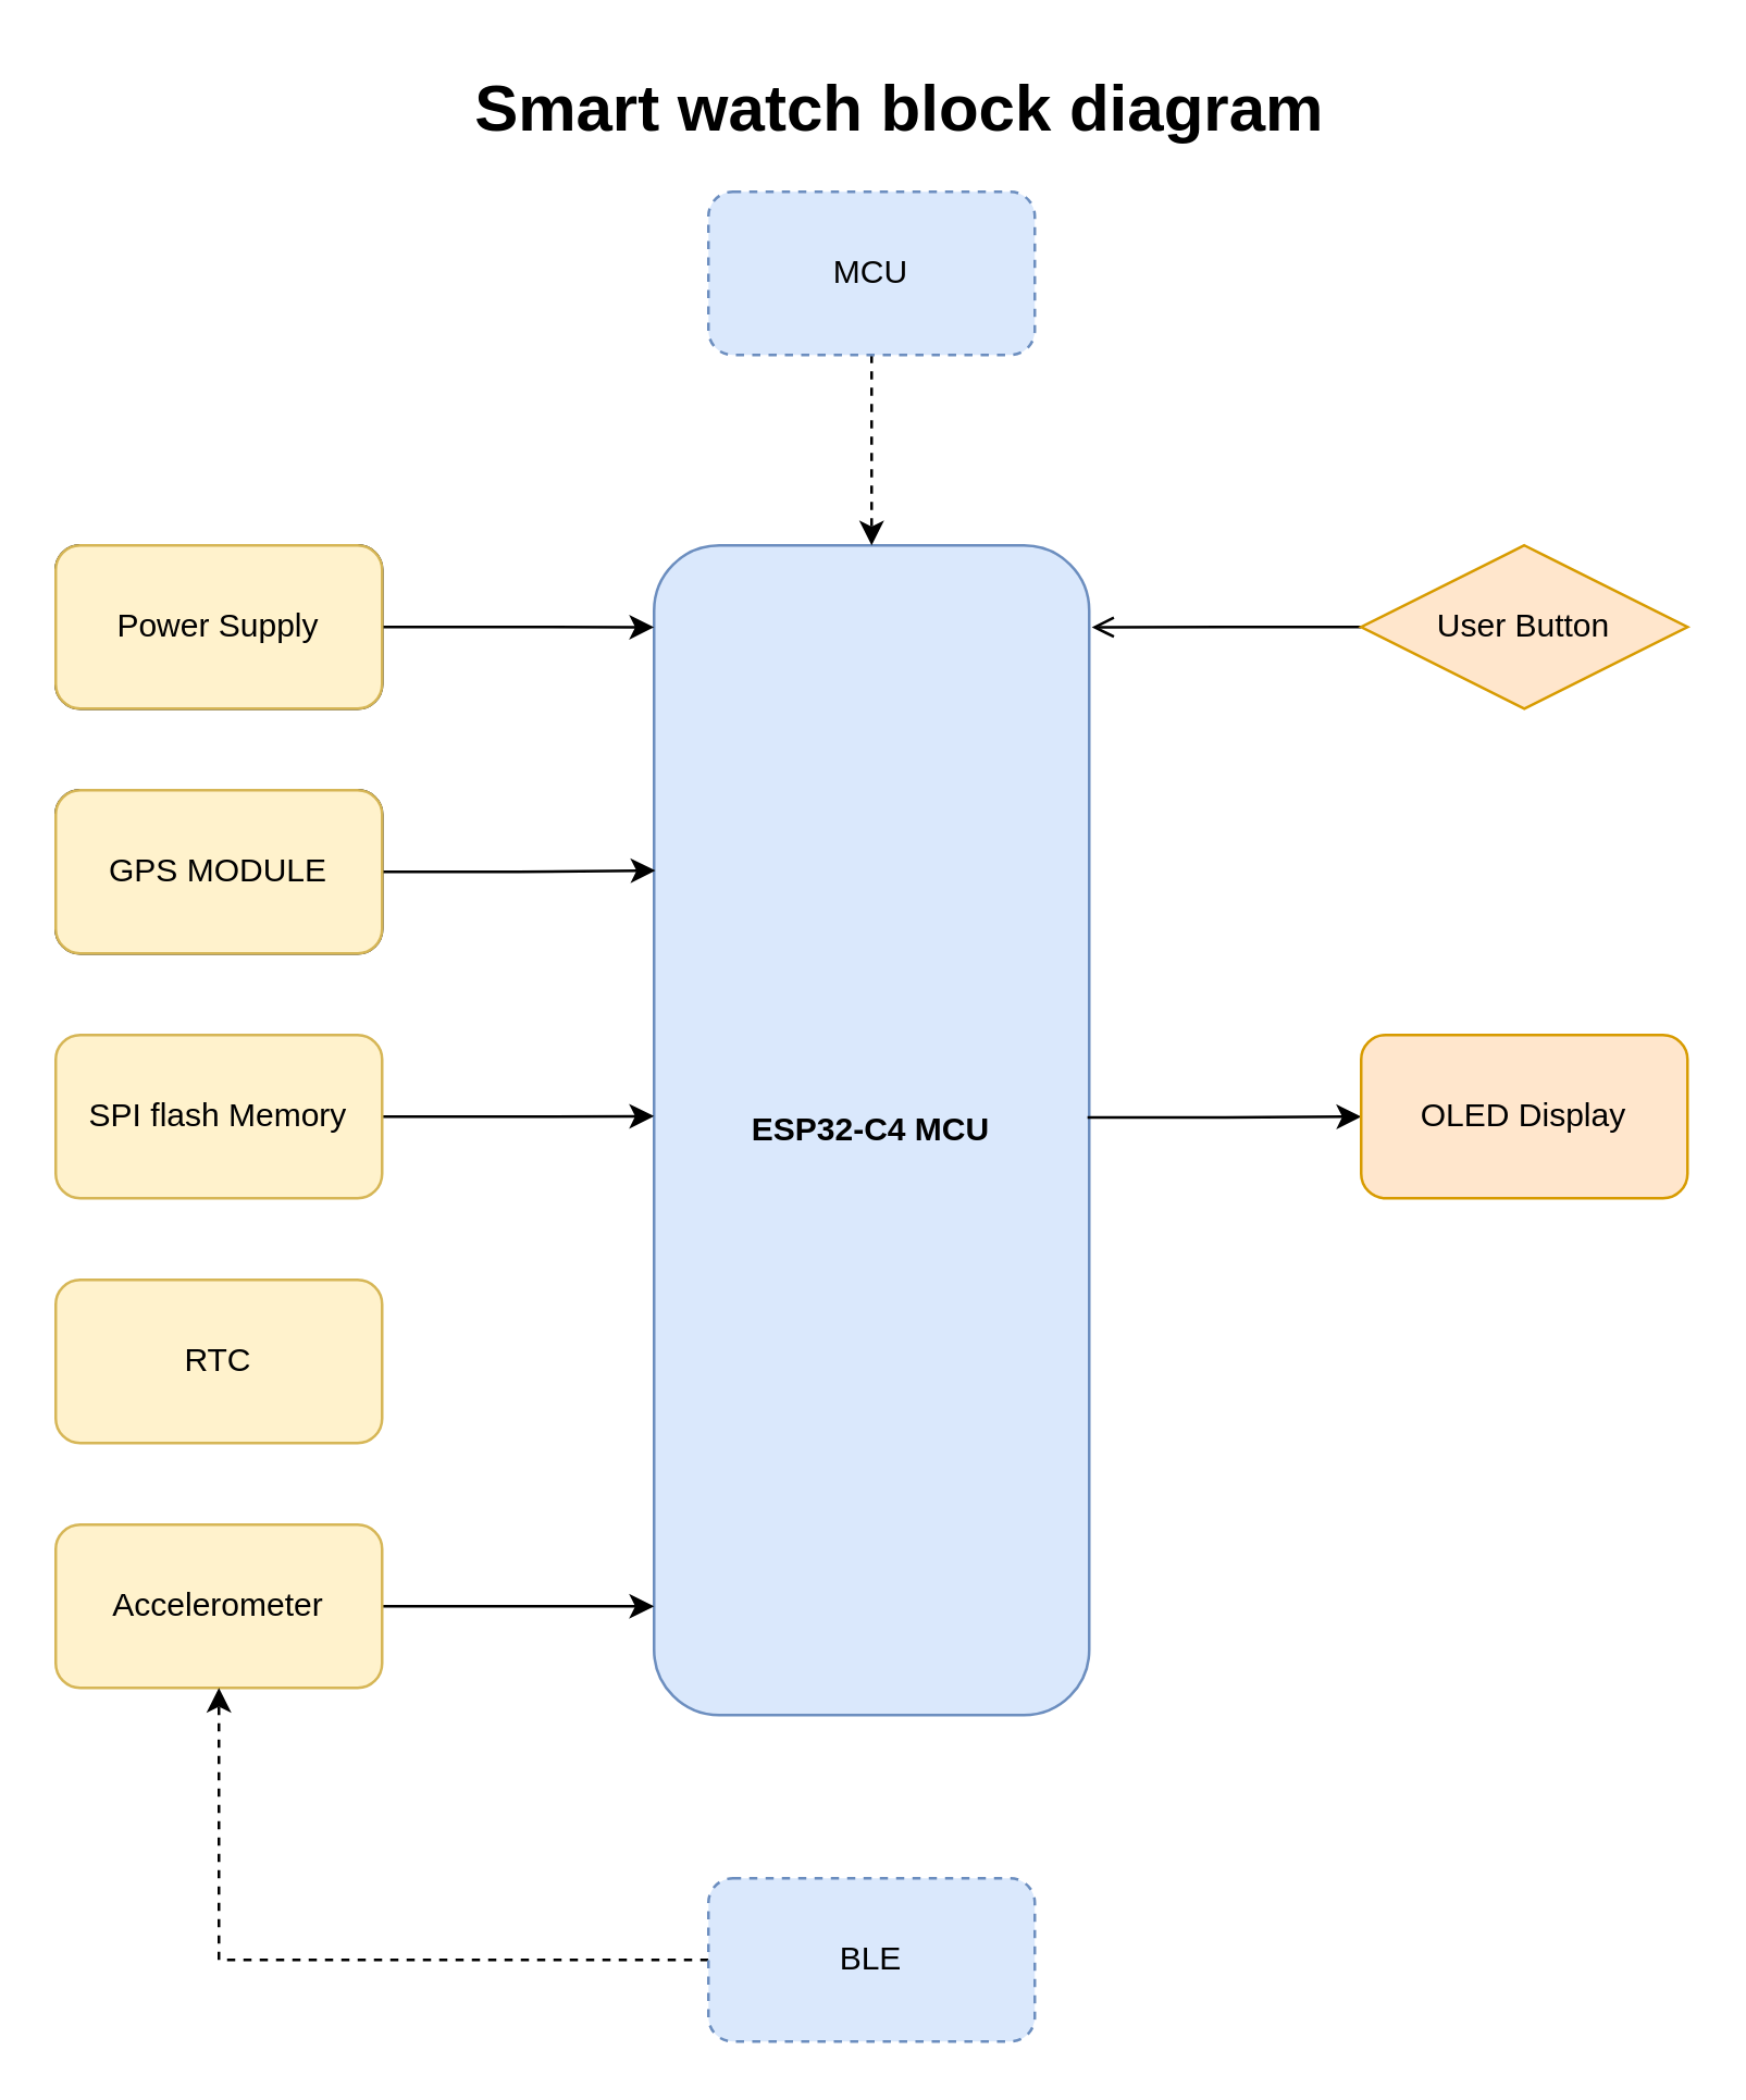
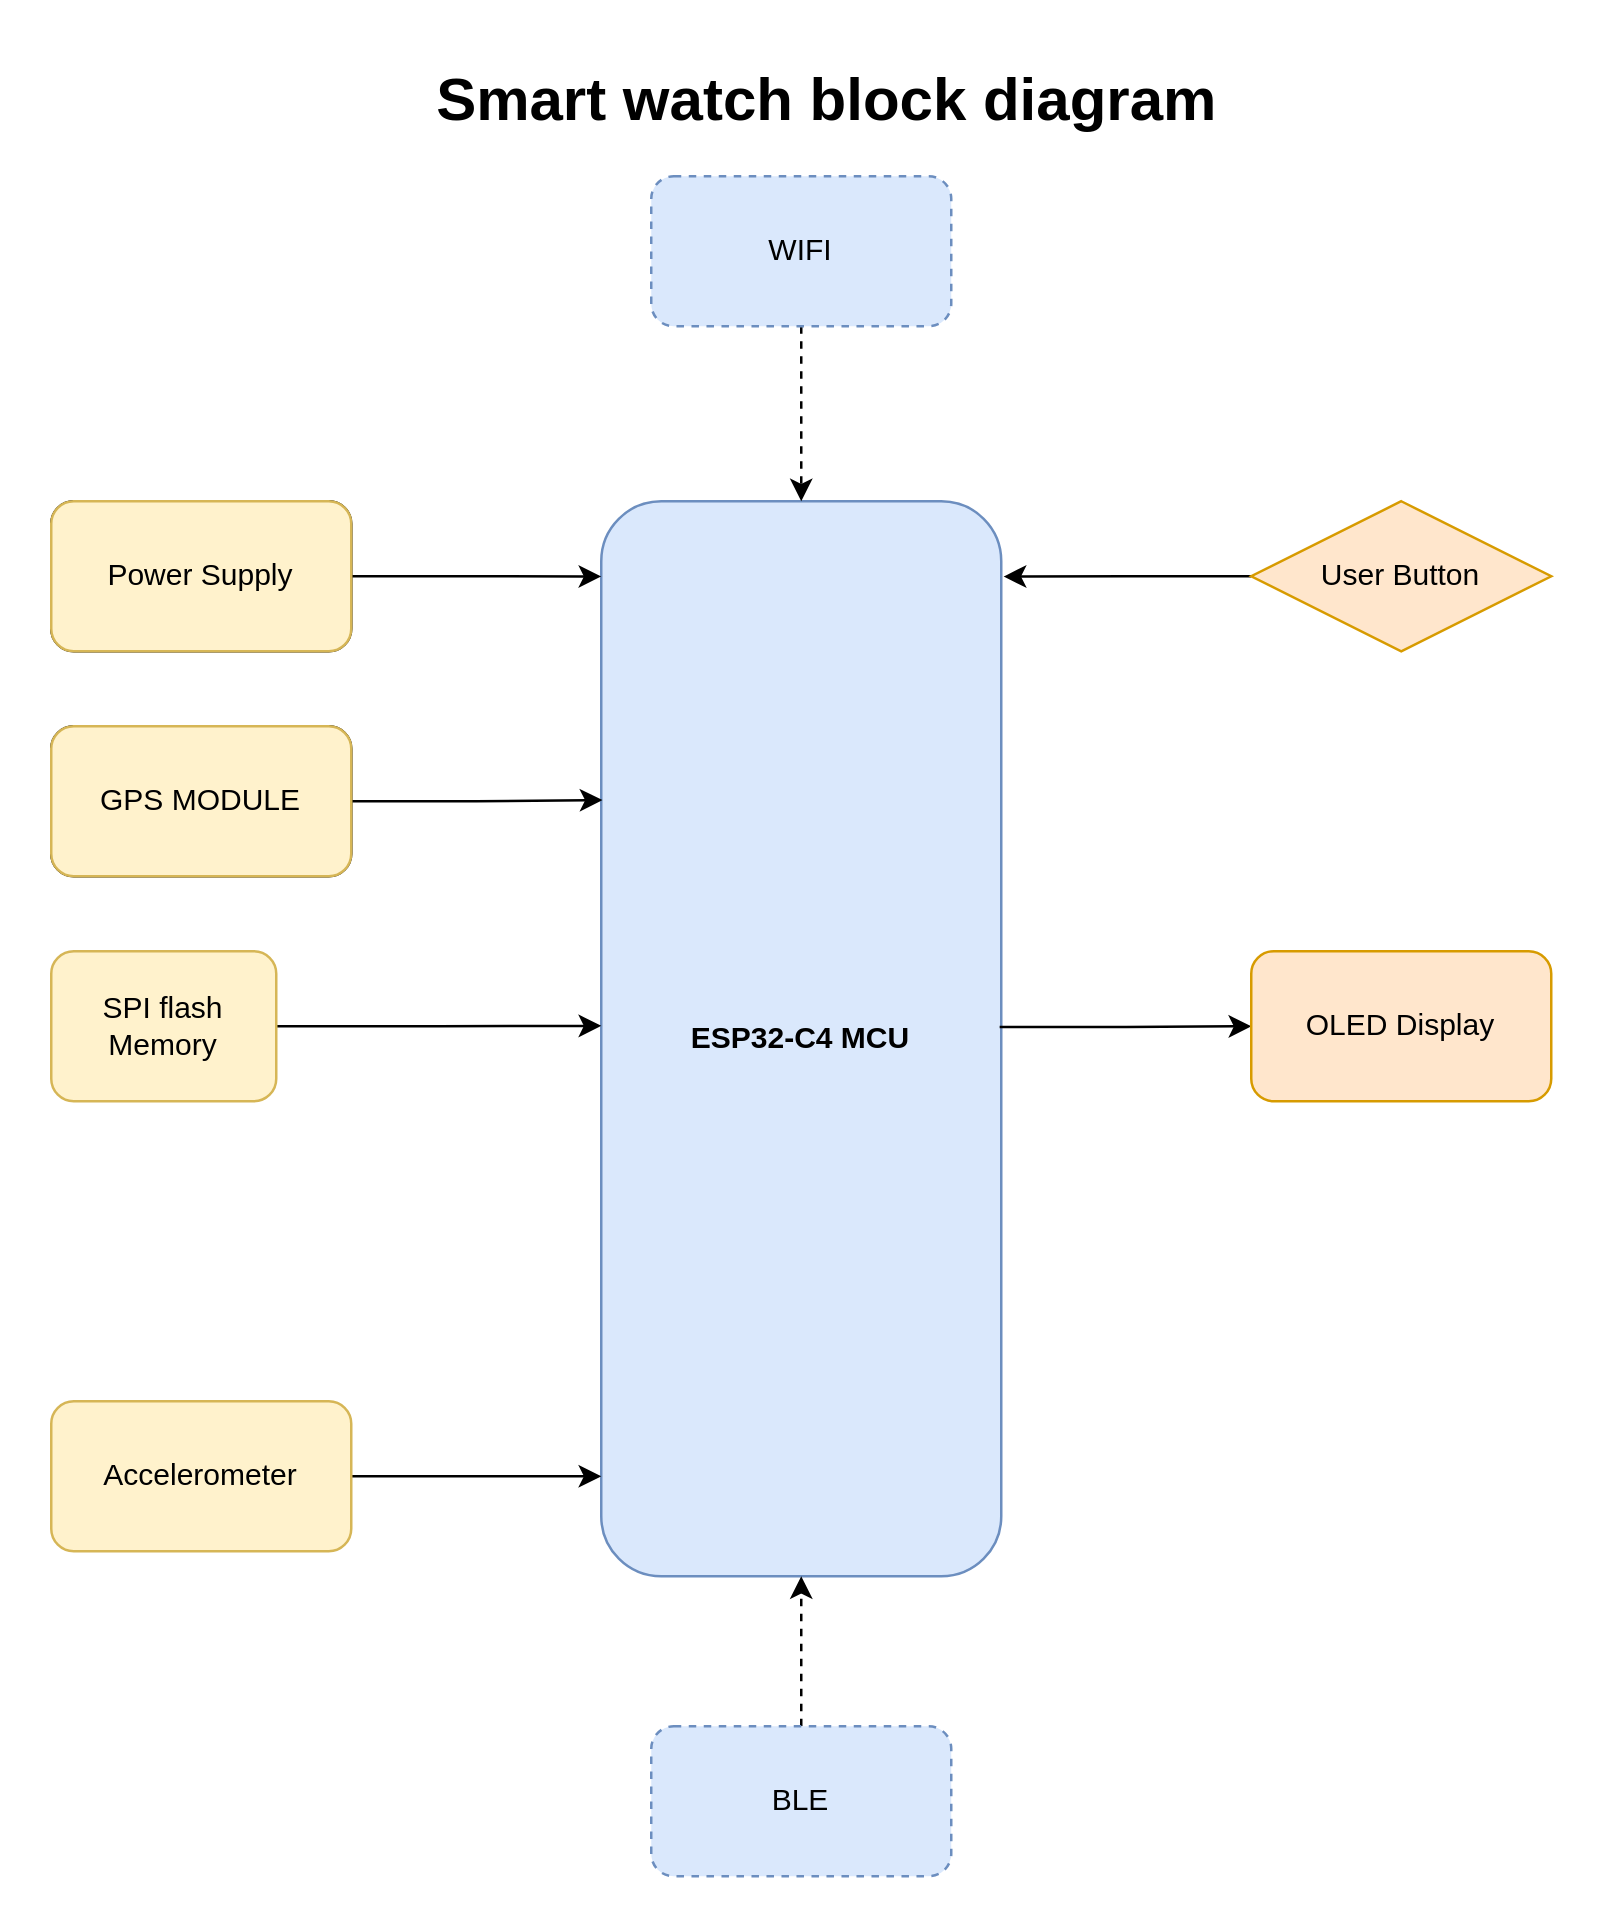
- <mxCell id="17" value="MCU" style="rounded=1;whiteSpace=wrap;html=1;dashed=1;fillColor=#dae8fc;strokeColor=#6c8ebf;" vertex="1" parent="1"><mxGeometry x="260" y="70" width="120" height="60" as="geometry" /></mxCell>
+ <mxCell id="17" value="WIFI" style="rounded=1;whiteSpace=wrap;html=1;dashed=1;fillColor=#dae8fc;strokeColor=#6c8ebf;" vertex="1" parent="1"><mxGeometry x="260" y="70" width="120" height="60" as="geometry" /></mxCell>
- <mxCell id="20" style="edgeStyle=orthogonalEdgeStyle;rounded=0;orthogonalLoop=1;jettySize=auto;html=1;entryX=1.006;entryY=0.07;entryDx=0;entryDy=0;entryPerimeter=0;endArrow=open;" edge="1" parent="1" source="21" target="2"><mxGeometry relative="1" as="geometry" /></mxCell>
+ <mxCell id="20" style="edgeStyle=orthogonalEdgeStyle;rounded=0;orthogonalLoop=1;jettySize=auto;html=1;entryX=1.006;entryY=0.07;entryDx=0;entryDy=0;entryPerimeter=0;" edge="1" parent="1" source="21" target="2"><mxGeometry relative="1" as="geometry" /></mxCell>
- <mxCell id="6" value="SPI flash Memory" style="rounded=1;whiteSpace=wrap;html=1;fillColor=#fff2cc;strokeColor=#d6b656;" vertex="1" parent="1"><mxGeometry x="20" y="380" width="120" height="60" as="geometry" /></mxCell>
+ <mxCell id="6" value="SPI flash Memory" style="rounded=1;whiteSpace=wrap;html=1;fillColor=#fff2cc;strokeColor=#d6b656;" vertex="1" parent="1"><mxGeometry x="20" y="380" width="90" height="60" as="geometry" /></mxCell>
- <mxCell id="7" value="RTC" style="rounded=1;whiteSpace=wrap;html=1;fillColor=#fff2cc;strokeColor=#d6b656;" vertex="1" parent="1"><mxGeometry x="20" y="470" width="120" height="60" as="geometry" /></mxCell>
- <mxCell id="14" style="edgeStyle=orthogonalEdgeStyle;rounded=0;orthogonalLoop=1;jettySize=auto;html=1;dashed=1;" edge="1" parent="1" source="15" target="11"><mxGeometry relative="1" as="geometry" /></mxCell>
+ <mxCell id="14" style="edgeStyle=orthogonalEdgeStyle;rounded=0;orthogonalLoop=1;jettySize=auto;html=1;entryX=0.5;entryY=1;entryDx=0;entryDy=0;dashed=1;" edge="1" parent="1" source="15" target="2"><mxGeometry relative="1" as="geometry" /></mxCell>
